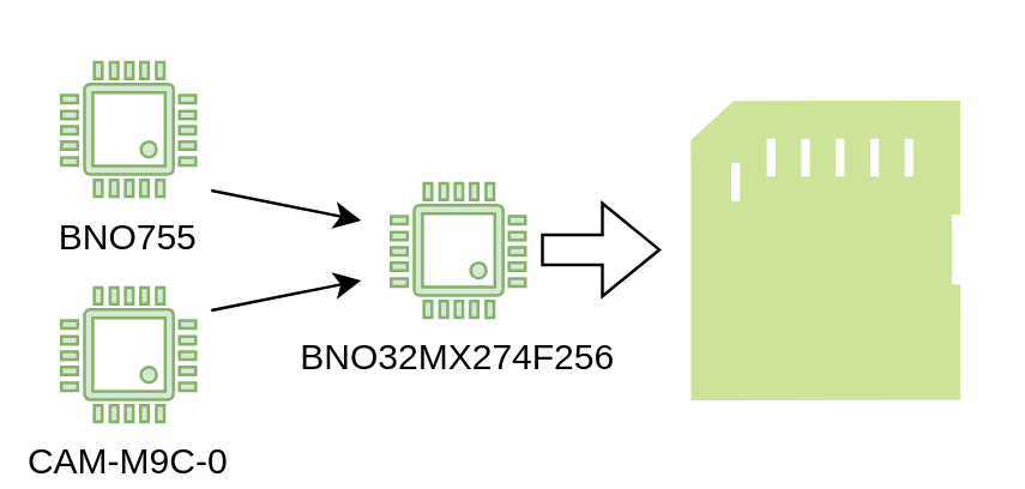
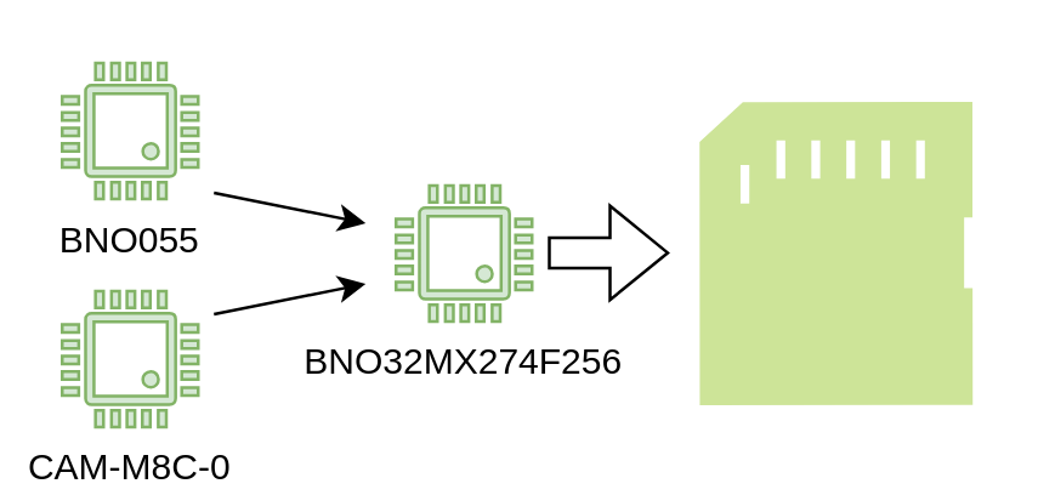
- <mxCell id="4" value="BNO755" style="pointerEvents=1;shadow=0;dashed=0;html=1;strokeColor=#82b366;fillColor=#d5e8d4;labelPosition=center;verticalLabelPosition=bottom;verticalAlign=top;align=center;outlineConnect=0;shape=mxgraph.veeam.cpu;" vertex="1" parent="1"><mxGeometry x="20" y="20.2" width="44.8" height="44.8" as="geometry" /></mxCell>
+ <mxCell id="4" value="BNO055" style="pointerEvents=1;shadow=0;dashed=0;html=1;strokeColor=#82b366;fillColor=#d5e8d4;labelPosition=center;verticalLabelPosition=bottom;verticalAlign=top;align=center;outlineConnect=0;shape=mxgraph.veeam.cpu;" vertex="1" parent="1"><mxGeometry x="20" y="20.2" width="44.8" height="44.8" as="geometry" /></mxCell>
- <mxCell id="3" value="CAM-M9C-0" style="pointerEvents=1;shadow=0;dashed=0;html=1;strokeColor=#82b366;fillColor=#d5e8d4;labelPosition=center;verticalLabelPosition=bottom;verticalAlign=top;align=center;outlineConnect=0;shape=mxgraph.veeam.cpu;" vertex="1" parent="1"><mxGeometry x="20" y="95.4" width="44.8" height="44.8" as="geometry" /></mxCell>
+ <mxCell id="3" value="CAM-M8C-0" style="pointerEvents=1;shadow=0;dashed=0;html=1;strokeColor=#82b366;fillColor=#d5e8d4;labelPosition=center;verticalLabelPosition=bottom;verticalAlign=top;align=center;outlineConnect=0;shape=mxgraph.veeam.cpu;" vertex="1" parent="1"><mxGeometry x="20" y="95.4" width="44.8" height="44.8" as="geometry" /></mxCell>
